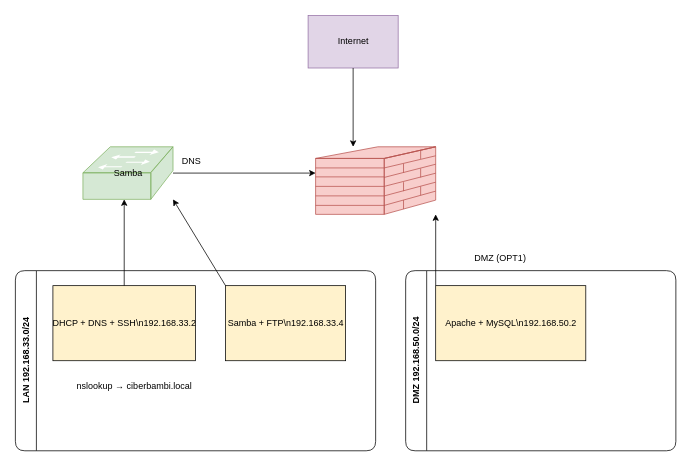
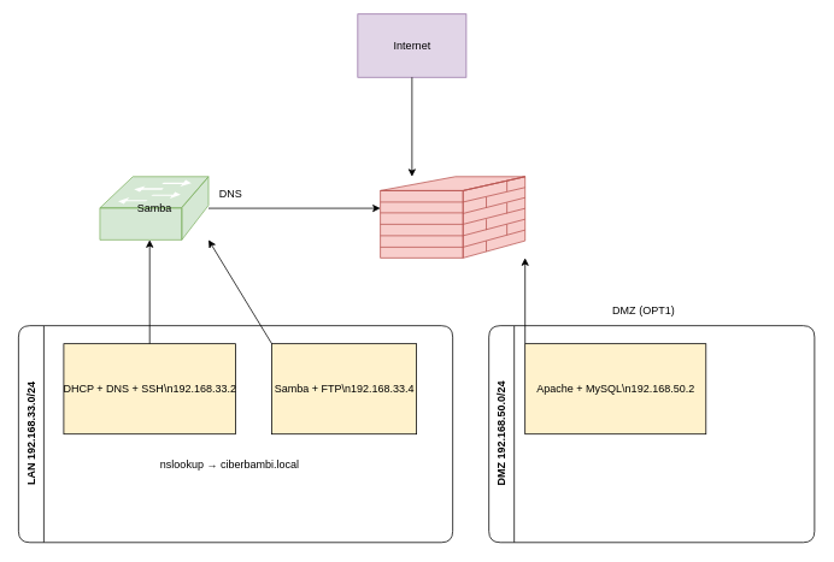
- <mxCell id="2" value="Internet" style="shape=mxgraph.cisco.network.cloud;html=1;perimeter=orthogonalPerimeter;fillColor=#e1d5e7;strokeColor=#9673a6;" parent="1" vertex="1"><mxGeometry x="410" y="20" width="120" height="70" as="geometry" /></mxCell>
+ <mxCell id="2" value="Internet" style="shape=mxgraph.cisco.network.cloud;html=1;perimeter=orthogonalPerimeter;fillColor=#e1d5e7;strokeColor=#9673a6;" parent="1" vertex="1"><mxGeometry x="395" y="15" width="120" height="70" as="geometry" /></mxCell>
- <mxCell id="5" value="DMZ (OPT1)" style="text;html=1;whiteSpace=wrap;align=left;verticalAlign=top;" parent="1" vertex="1"><mxGeometry x="630" y="330" width="90" height="20" as="geometry" /></mxCell>
+ <mxCell id="5" value="DMZ (OPT1)" style="text;html=1;whiteSpace=wrap;align=left;verticalAlign=top;" parent="1" vertex="1"><mxGeometry x="675" y="330" width="90" height="20" as="geometry" /></mxCell>
- <mxCell id="12" value="nslookup → ciberbambi.local" style="text;html=1;whiteSpace=wrap;align=left;verticalAlign=top;" parent="1" vertex="1"><mxGeometry x="100" y="500" width="230" height="50" as="geometry" /></mxCell>
+ <mxCell id="12" value="nslookup → ciberbambi.local" style="text;html=1;whiteSpace=wrap;align=left;verticalAlign=top;" parent="1" vertex="1"><mxGeometry x="175" y="500" width="230" height="50" as="geometry" /></mxCell>
